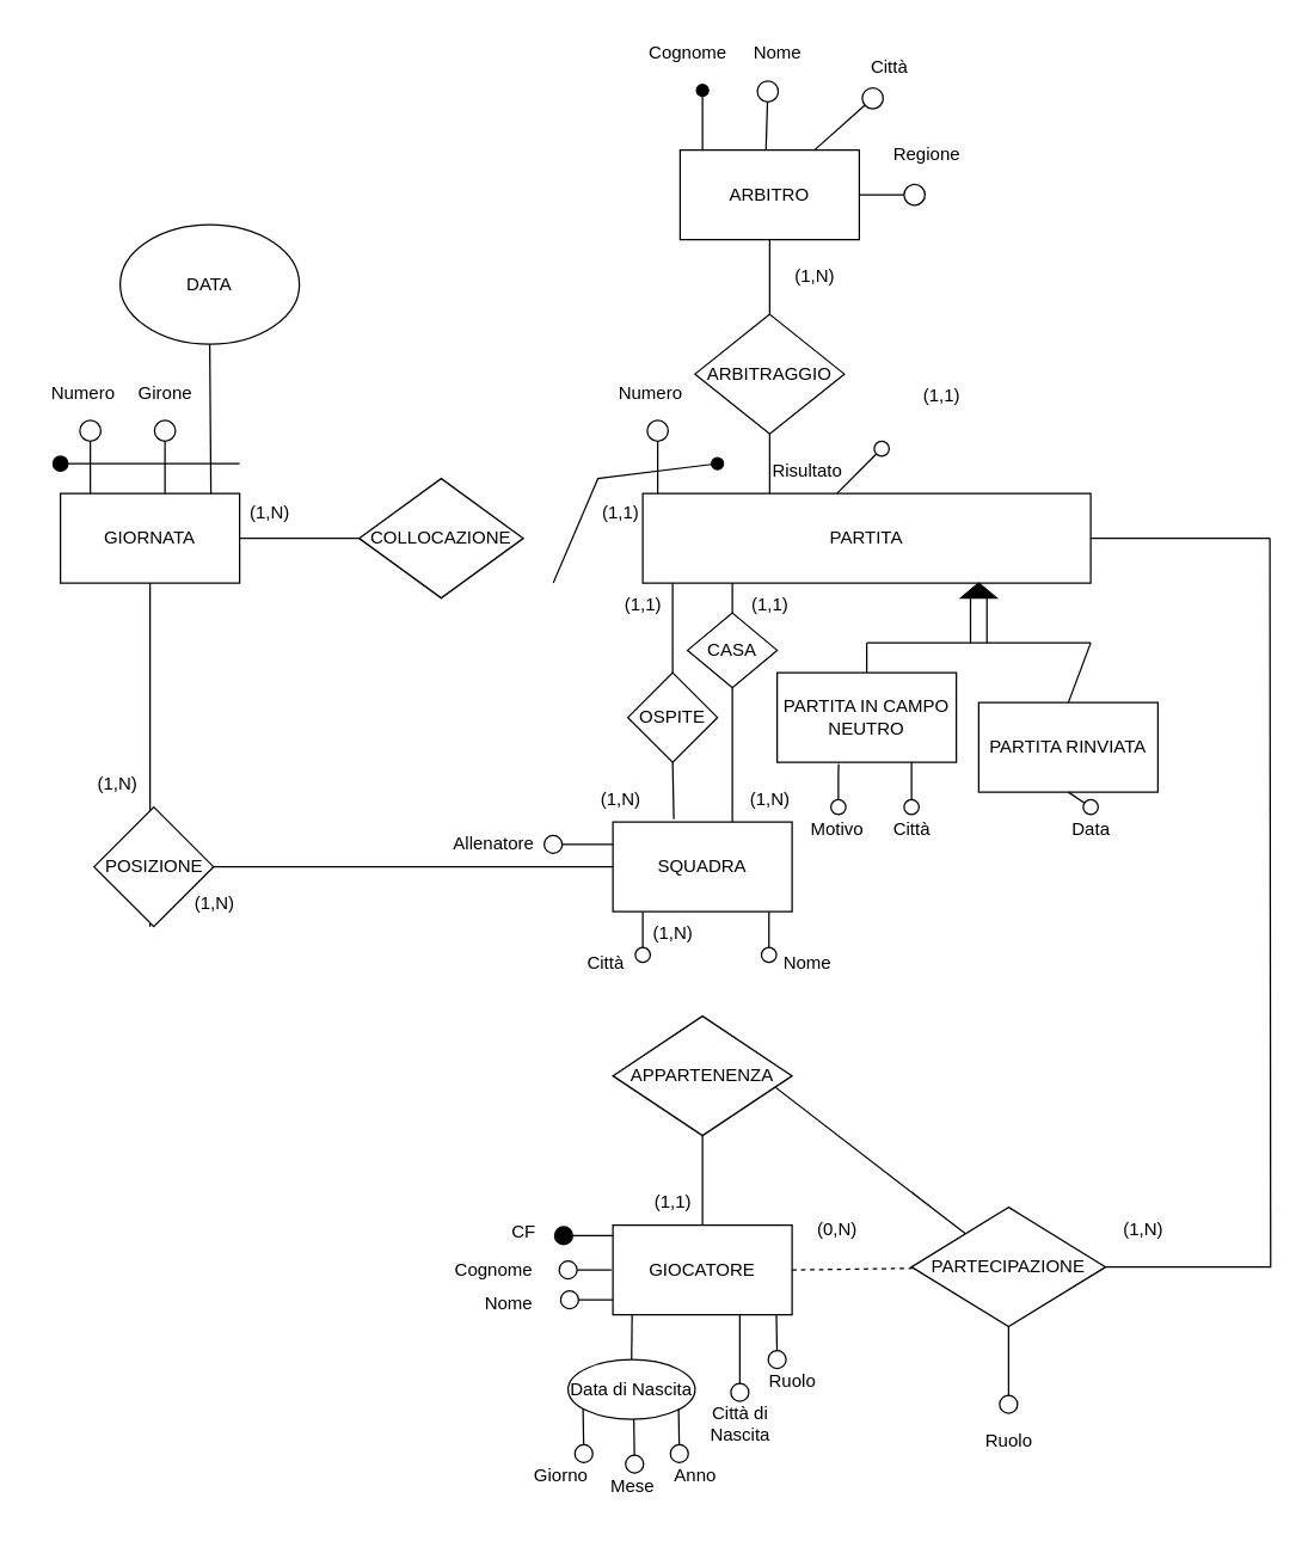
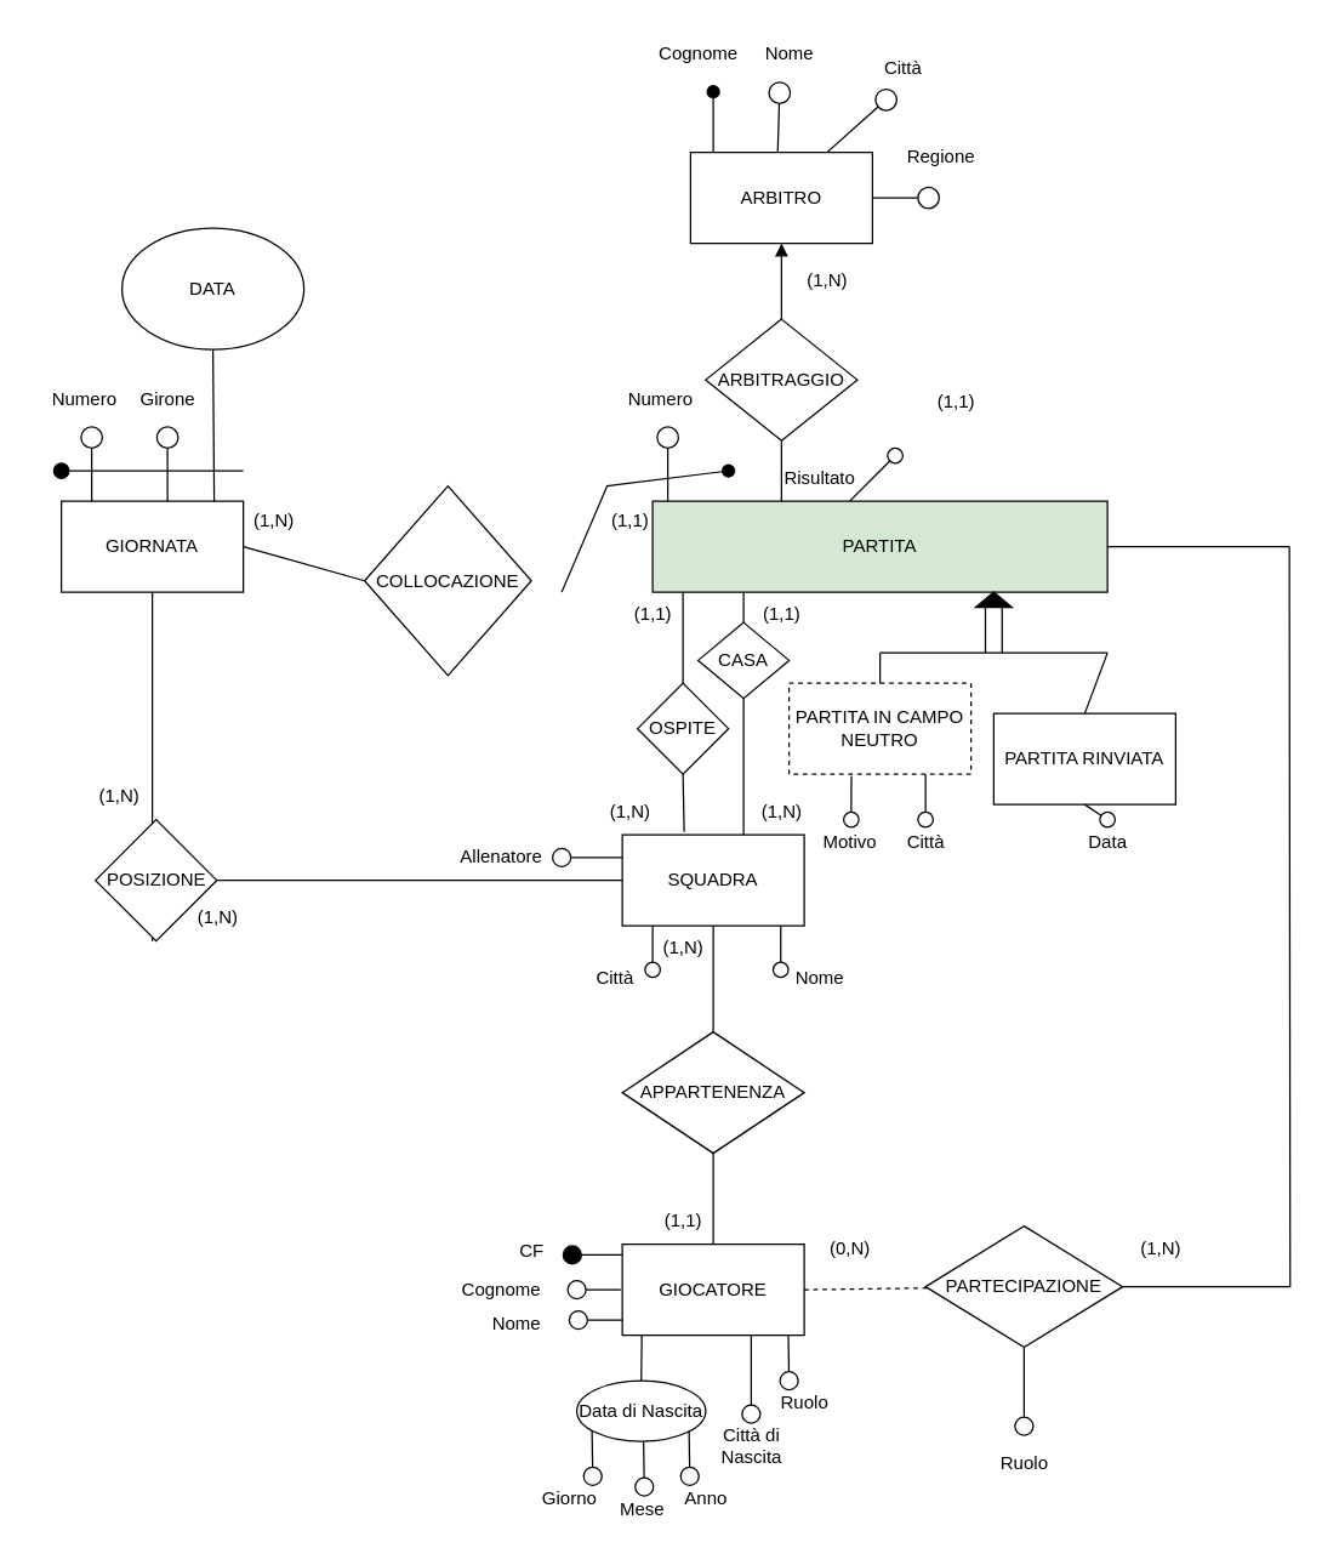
- <mxCell id="21" value="" style="endArrow=none;html=1;rounded=0;entryX=0.5;entryY=1;entryDx=0;entryDy=0;exitX=0.5;exitY=0;exitDx=0;exitDy=0;" edge="1" parent="1" source="18" target="20"><mxGeometry width="50" height="50" relative="1" as="geometry"><mxPoint x="430" y="390" as="sourcePoint" /><mxPoint x="480" y="340" as="targetPoint" /></mxGeometry></mxCell>
+ <mxCell id="21" value="" style="endArrow=block;html=1;rounded=0;entryX=0.5;entryY=1;entryDx=0;entryDy=0;exitX=0.5;exitY=0;exitDx=0;exitDy=0;" edge="1" parent="1" source="18" target="20"><mxGeometry width="50" height="50" relative="1" as="geometry"><mxPoint x="430" y="390" as="sourcePoint" /><mxPoint x="480" y="340" as="targetPoint" /></mxGeometry></mxCell>
- <mxCell id="10" value="COLLOCAZIONE" style="rhombus;whiteSpace=wrap;html=1;" parent="1" vertex="1"><mxGeometry x="240" y="320" width="110" height="80" as="geometry" /></mxCell>
+ <mxCell id="10" value="COLLOCAZIONE" style="rhombus;whiteSpace=wrap;html=1;" parent="1" vertex="1"><mxGeometry x="240" y="320" width="110" height="125" as="geometry" /></mxCell>
- <mxCell id="14" value="PARTITA" style="rounded=0;whiteSpace=wrap;html=1;" parent="1" vertex="1"><mxGeometry x="430" y="330" width="300" height="60" as="geometry" /></mxCell>
+ <mxCell id="14" value="PARTITA" style="rounded=0;whiteSpace=wrap;html=1;fillColor=#d5e8d4;" parent="1" vertex="1"><mxGeometry x="430" y="330" width="300" height="60" as="geometry" /></mxCell>
- <mxCell id="52" value="PARTITA IN CAMPO NEUTRO" style="rounded=0;whiteSpace=wrap;html=1;" vertex="1" parent="1"><mxGeometry x="520" y="450" width="120" height="60" as="geometry" /></mxCell>
+ <mxCell id="52" value="PARTITA IN CAMPO NEUTRO" style="rounded=0;whiteSpace=wrap;html=1;dashed=1;" vertex="1" parent="1"><mxGeometry x="520" y="450" width="120" height="60" as="geometry" /></mxCell>
- <mxCell id="69" value="" style="endArrow=none;html=1;rounded=0;exitX=0.5;exitY=0.125;exitDx=0;exitDy=0;exitPerimeter=0;" edge="1" parent="1" source="71" target="83"><mxGeometry width="50" height="50" relative="1" as="geometry"><mxPoint x="470" y="700" as="sourcePoint" /><mxPoint x="400" y="450" as="targetPoint" /></mxGeometry></mxCell>
+ <mxCell id="69" value="" style="endArrow=none;html=1;rounded=0;entryX=0.5;entryY=1;entryDx=0;entryDy=0;exitX=0.5;exitY=0.125;exitDx=0;exitDy=0;exitPerimeter=0;" edge="1" parent="1" source="71" target="43"><mxGeometry width="50" height="50" relative="1" as="geometry"><mxPoint x="470" y="700" as="sourcePoint" /><mxPoint x="400" y="450" as="targetPoint" /></mxGeometry></mxCell>
